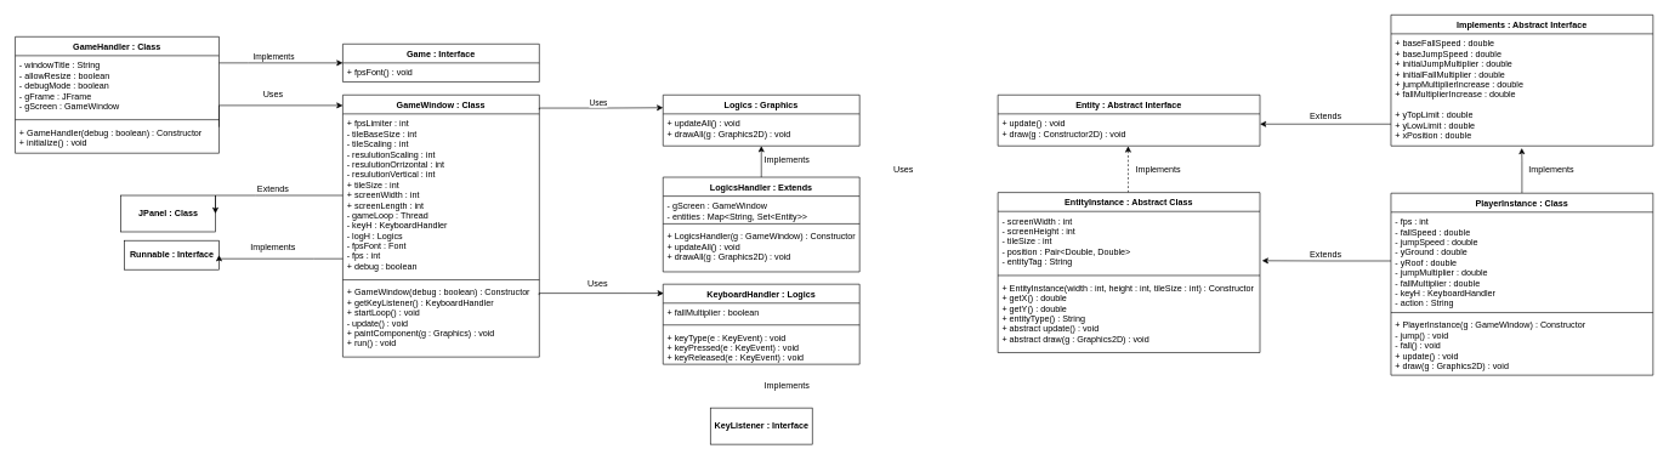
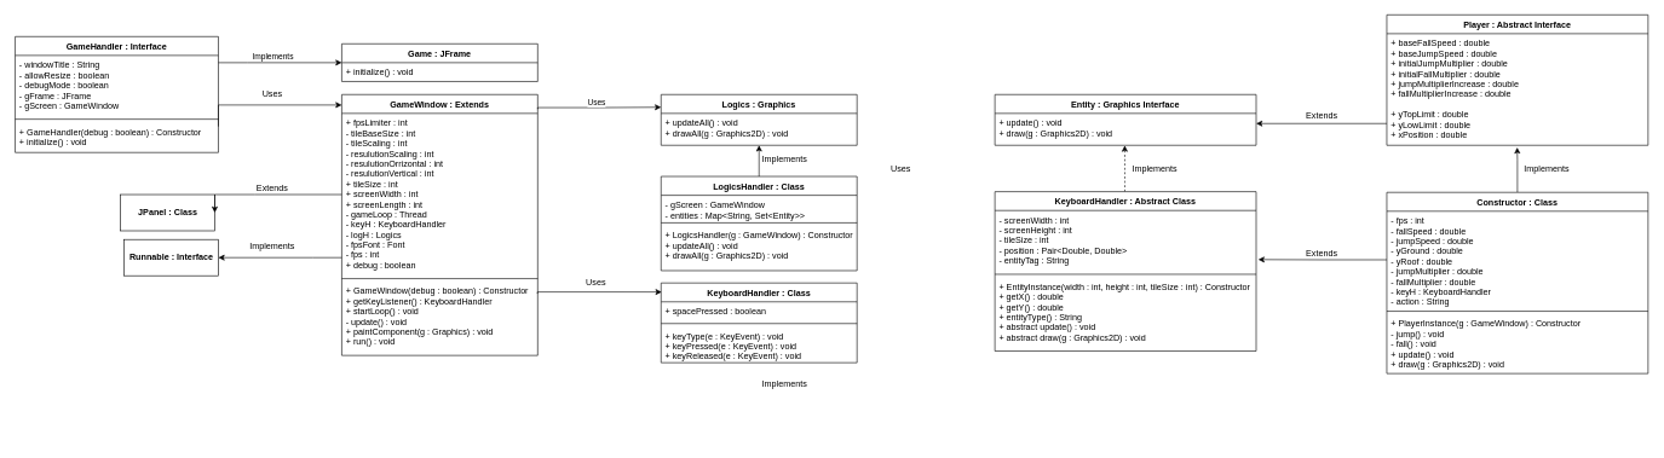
- <mxCell id="56" value="Implements : Abstract Interface" style="swimlane;fontStyle=1;align=center;verticalAlign=top;childLayout=stackLayout;horizontal=1;startSize=26;horizontalStack=0;resizeParent=1;resizeParentMax=0;resizeLast=0;collapsible=1;marginBottom=0;" vertex="1" parent="1"><mxGeometry x="1910" y="20" width="360" height="180" as="geometry" /></mxCell>
+ <mxCell id="56" value="Player : Abstract Interface" style="swimlane;fontStyle=1;align=center;verticalAlign=top;childLayout=stackLayout;horizontal=1;startSize=26;horizontalStack=0;resizeParent=1;resizeParentMax=0;resizeLast=0;collapsible=1;marginBottom=0;" vertex="1" parent="1"><mxGeometry x="1910" y="20" width="360" height="180" as="geometry" /></mxCell>
- <mxCell id="2" value="GameHandler : Class" style="swimlane;fontStyle=1;align=center;verticalAlign=top;childLayout=stackLayout;horizontal=1;startSize=26;horizontalStack=0;resizeParent=1;resizeParentMax=0;resizeLast=0;collapsible=1;marginBottom=0;" parent="1" vertex="1"><mxGeometry x="20" y="50" width="280" height="160" as="geometry" /></mxCell>
+ <mxCell id="2" value="GameHandler : Interface" style="swimlane;fontStyle=1;align=center;verticalAlign=top;childLayout=stackLayout;horizontal=1;startSize=26;horizontalStack=0;resizeParent=1;resizeParentMax=0;resizeLast=0;collapsible=1;marginBottom=0;" parent="1" vertex="1"><mxGeometry x="20" y="50" width="280" height="160" as="geometry" /></mxCell>
- <mxCell id="6" value="Game : Interface" style="swimlane;fontStyle=1;align=center;verticalAlign=top;childLayout=stackLayout;horizontal=1;startSize=26;horizontalStack=0;resizeParent=1;resizeParentMax=0;resizeLast=0;collapsible=1;marginBottom=0;" parent="1" vertex="1"><mxGeometry x="470" y="60" width="270" height="52" as="geometry" /></mxCell>
+ <mxCell id="6" value="Game : JFrame" style="swimlane;fontStyle=1;align=center;verticalAlign=top;childLayout=stackLayout;horizontal=1;startSize=26;horizontalStack=0;resizeParent=1;resizeParentMax=0;resizeLast=0;collapsible=1;marginBottom=0;" parent="1" vertex="1"><mxGeometry x="470" y="60" width="270" height="52" as="geometry" /></mxCell>
- <mxCell id="7" value="+ fpsFont() : void&#10;" style="text;strokeColor=none;fillColor=none;align=left;verticalAlign=top;spacingLeft=4;spacingRight=4;overflow=hidden;rotatable=0;points=[[0,0.5],[1,0.5]];portConstraint=eastwest;" parent="6" vertex="1"><mxGeometry y="26" width="270" height="26" as="geometry" /></mxCell>
+ <mxCell id="7" value="+ initialize() : void&#10;" style="text;strokeColor=none;fillColor=none;align=left;verticalAlign=top;spacingLeft=4;spacingRight=4;overflow=hidden;rotatable=0;points=[[0,0.5],[1,0.5]];portConstraint=eastwest;" parent="6" vertex="1"><mxGeometry y="26" width="270" height="26" as="geometry" /></mxCell>
- <mxCell id="10" value="GameWindow : Class" style="swimlane;fontStyle=1;align=center;verticalAlign=top;childLayout=stackLayout;horizontal=1;startSize=26;horizontalStack=0;resizeParent=1;resizeParentMax=0;resizeLast=0;collapsible=1;marginBottom=0;" parent="1" vertex="1"><mxGeometry x="470" y="130" width="270" height="360" as="geometry" /></mxCell>
+ <mxCell id="10" value="GameWindow : Extends" style="swimlane;fontStyle=1;align=center;verticalAlign=top;childLayout=stackLayout;horizontal=1;startSize=26;horizontalStack=0;resizeParent=1;resizeParentMax=0;resizeLast=0;collapsible=1;marginBottom=0;" parent="1" vertex="1"><mxGeometry x="470" y="130" width="270" height="360" as="geometry" /></mxCell>
- <mxCell id="40" value="Entity : Abstract Interface" style="swimlane;fontStyle=1;align=center;verticalAlign=top;childLayout=stackLayout;horizontal=1;startSize=26;horizontalStack=0;resizeParent=1;resizeParentMax=0;resizeLast=0;collapsible=1;marginBottom=0;" vertex="1" parent="1"><mxGeometry x="1370" y="130" width="360" height="70" as="geometry" /></mxCell>
+ <mxCell id="40" value="Entity : Graphics Interface" style="swimlane;fontStyle=1;align=center;verticalAlign=top;childLayout=stackLayout;horizontal=1;startSize=26;horizontalStack=0;resizeParent=1;resizeParentMax=0;resizeLast=0;collapsible=1;marginBottom=0;" vertex="1" parent="1"><mxGeometry x="1370" y="130" width="360" height="70" as="geometry" /></mxCell>
- <mxCell id="41" value="+ update() : void&#10;+ draw(g : Constructor2D) : void" style="text;strokeColor=none;fillColor=none;align=left;verticalAlign=top;spacingLeft=4;spacingRight=4;overflow=hidden;rotatable=0;points=[[0,0.5],[1,0.5]];portConstraint=eastwest;" vertex="1" parent="40"><mxGeometry y="26" width="360" height="44" as="geometry" /></mxCell>
+ <mxCell id="41" value="+ update() : void&#10;+ draw(g : Graphics2D) : void" style="text;strokeColor=none;fillColor=none;align=left;verticalAlign=top;spacingLeft=4;spacingRight=4;overflow=hidden;rotatable=0;points=[[0,0.5],[1,0.5]];portConstraint=eastwest;" vertex="1" parent="40"><mxGeometry y="26" width="360" height="44" as="geometry" /></mxCell>
- <mxCell id="27" value="LogicsHandler : Extends" style="swimlane;fontStyle=1;align=center;verticalAlign=top;childLayout=stackLayout;horizontal=1;startSize=26;horizontalStack=0;resizeParent=1;resizeParentMax=0;resizeLast=0;collapsible=1;marginBottom=0;" parent="1" vertex="1"><mxGeometry x="910" y="243" width="270" height="130" as="geometry" /></mxCell>
+ <mxCell id="27" value="LogicsHandler : Class" style="swimlane;fontStyle=1;align=center;verticalAlign=top;childLayout=stackLayout;horizontal=1;startSize=26;horizontalStack=0;resizeParent=1;resizeParentMax=0;resizeLast=0;collapsible=1;marginBottom=0;" parent="1" vertex="1"><mxGeometry x="910" y="243" width="270" height="130" as="geometry" /></mxCell>
- <mxCell id="44" value="EntityInstance : Abstract Class" style="swimlane;fontStyle=1;align=center;verticalAlign=top;childLayout=stackLayout;horizontal=1;startSize=26;horizontalStack=0;resizeParent=1;resizeParentMax=0;resizeLast=0;collapsible=1;marginBottom=0;" vertex="1" parent="1"><mxGeometry x="1370" y="264" width="360" height="220" as="geometry" /></mxCell>
+ <mxCell id="44" value="KeyboardHandler : Abstract Class" style="swimlane;fontStyle=1;align=center;verticalAlign=top;childLayout=stackLayout;horizontal=1;startSize=26;horizontalStack=0;resizeParent=1;resizeParentMax=0;resizeLast=0;collapsible=1;marginBottom=0;" vertex="1" parent="1"><mxGeometry x="1370" y="264" width="360" height="220" as="geometry" /></mxCell>
- <mxCell id="50" value="PlayerInstance : Class" style="swimlane;fontStyle=1;align=center;verticalAlign=top;childLayout=stackLayout;horizontal=1;startSize=26;horizontalStack=0;resizeParent=1;resizeParentMax=0;resizeLast=0;collapsible=1;marginBottom=0;" vertex="1" parent="1"><mxGeometry x="1910" y="265" width="360" height="250" as="geometry" /></mxCell>
+ <mxCell id="50" value="Constructor : Class" style="swimlane;fontStyle=1;align=center;verticalAlign=top;childLayout=stackLayout;horizontal=1;startSize=26;horizontalStack=0;resizeParent=1;resizeParentMax=0;resizeLast=0;collapsible=1;marginBottom=0;" vertex="1" parent="1"><mxGeometry x="1910" y="265" width="360" height="250" as="geometry" /></mxCell>
- <mxCell id="19" value="&lt;b&gt;Runnable : Interface&lt;/b&gt;" style="html=1;" parent="1" vertex="1"><mxGeometry x="170" y="330" width="130" height="40" as="geometry" /></mxCell>
+ <mxCell id="19" value="&lt;b&gt;Runnable : Interface&lt;/b&gt;" style="html=1;" parent="1" vertex="1"><mxGeometry x="170" y="330" width="130" height="50" as="geometry" /></mxCell>
- <mxCell id="32" value="KeyboardHandler : Logics" style="swimlane;fontStyle=1;align=center;verticalAlign=top;childLayout=stackLayout;horizontal=1;startSize=26;horizontalStack=0;resizeParent=1;resizeParentMax=0;resizeLast=0;collapsible=1;marginBottom=0;" vertex="1" parent="1"><mxGeometry x="910" y="390" width="270" height="110" as="geometry" /></mxCell>
+ <mxCell id="32" value="KeyboardHandler : Class" style="swimlane;fontStyle=1;align=center;verticalAlign=top;childLayout=stackLayout;horizontal=1;startSize=26;horizontalStack=0;resizeParent=1;resizeParentMax=0;resizeLast=0;collapsible=1;marginBottom=0;" vertex="1" parent="1"><mxGeometry x="910" y="390" width="270" height="110" as="geometry" /></mxCell>
- <mxCell id="33" value="+ fallMultiplier : boolean" style="text;strokeColor=none;fillColor=none;align=left;verticalAlign=top;spacingLeft=4;spacingRight=4;overflow=hidden;rotatable=0;points=[[0,0.5],[1,0.5]];portConstraint=eastwest;" vertex="1" parent="32"><mxGeometry y="26" width="270" height="26" as="geometry" /></mxCell>
+ <mxCell id="33" value="+ spacePressed : boolean" style="text;strokeColor=none;fillColor=none;align=left;verticalAlign=top;spacingLeft=4;spacingRight=4;overflow=hidden;rotatable=0;points=[[0,0.5],[1,0.5]];portConstraint=eastwest;" vertex="1" parent="32"><mxGeometry y="26" width="270" height="26" as="geometry" /></mxCell>
- <mxCell id="38" value="&lt;b&gt;KeyListener : Interface&lt;/b&gt;" style="html=1;" vertex="1" parent="1"><mxGeometry x="975" y="560" width="140" height="50" as="geometry" /></mxCell>
